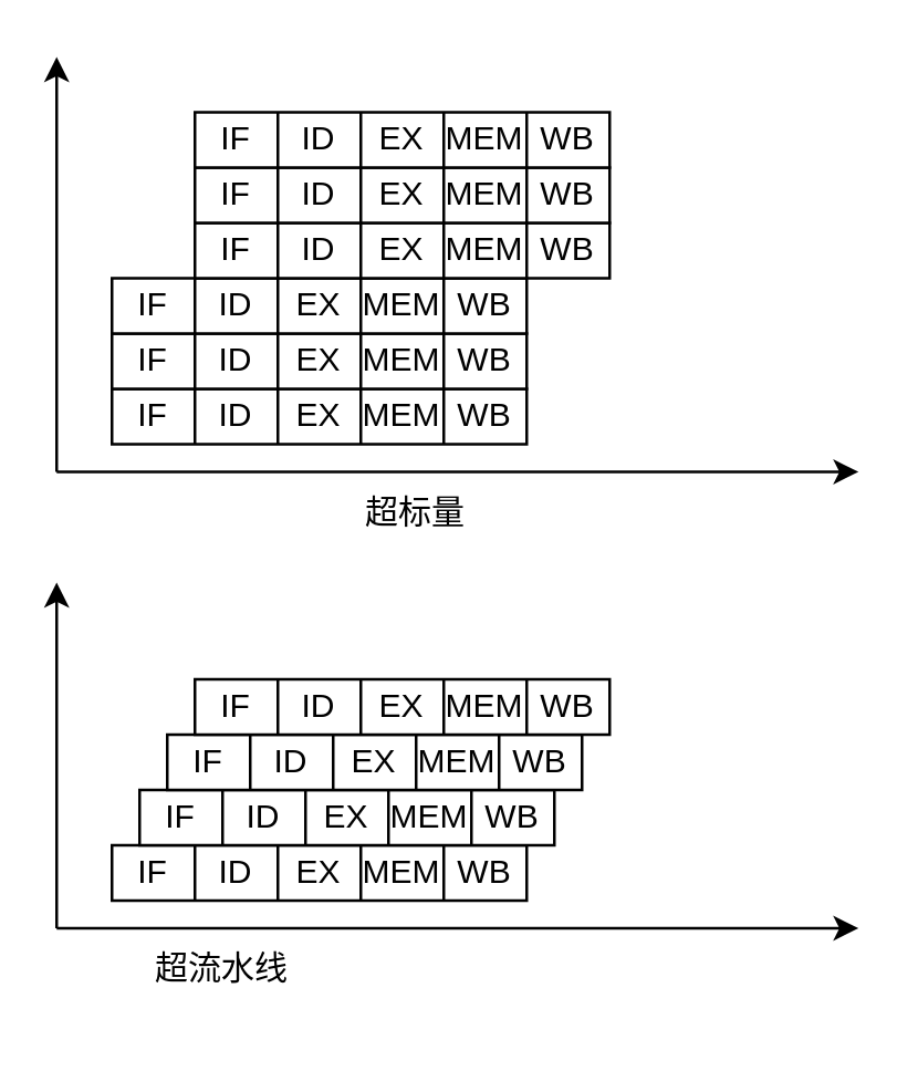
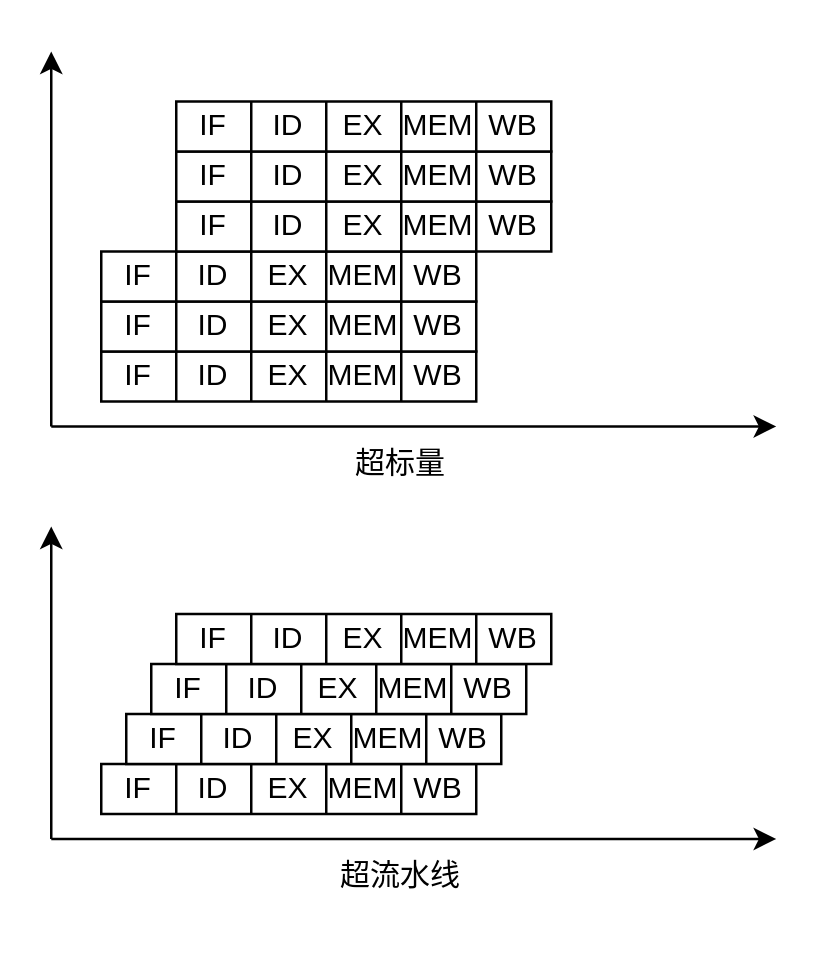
- <mxCell id="18" value="超标量" style="text;html=1;strokeColor=none;fillColor=none;align=center;verticalAlign=middle;whiteSpace=wrap;rounded=0;" parent="1" vertex="1"><mxGeometry x="120" y="170" width="60" height="30" as="geometry" /></mxCell>
+ <mxCell id="18" value="超标量" style="text;html=1;strokeColor=none;fillColor=none;align=center;verticalAlign=middle;whiteSpace=wrap;rounded=0;" parent="1" vertex="1"><mxGeometry x="130" y="170" width="60" height="30" as="geometry" /></mxCell>
- <mxCell id="63" value="超流水线" style="text;html=1;strokeColor=none;fillColor=none;align=center;verticalAlign=middle;whiteSpace=wrap;rounded=0;" vertex="1" parent="1"><mxGeometry x="50" y="335" width="60" height="30" as="geometry" /></mxCell>
+ <mxCell id="63" value="超流水线" style="text;html=1;strokeColor=none;fillColor=none;align=center;verticalAlign=middle;whiteSpace=wrap;rounded=0;" vertex="1" parent="1"><mxGeometry x="130" y="335" width="60" height="30" as="geometry" /></mxCell>
